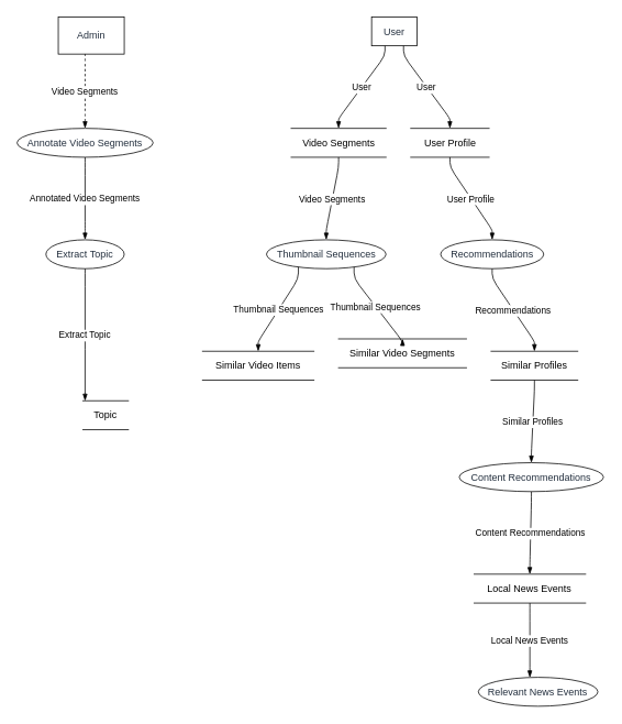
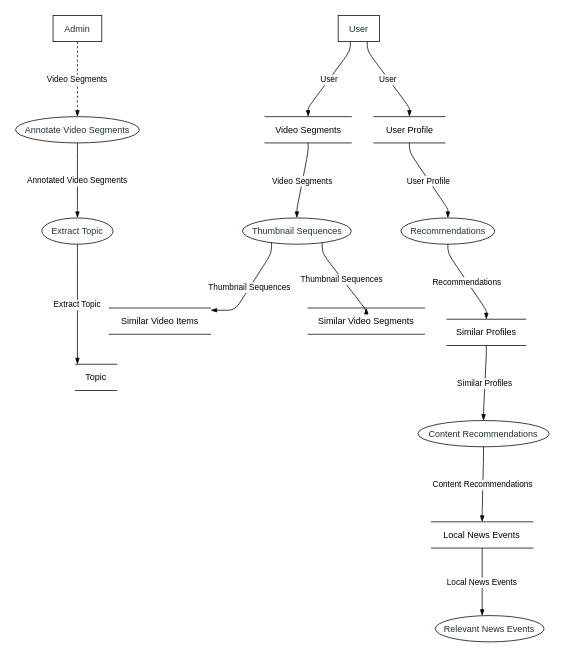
- <mxCell id="7" value="Admin" style="shape=rectangle;whiteSpace=wrap;html=1;fillColor=#ffffff;strokeColor=#000000;align=center;verticalAlign=middle;fontColor=#232F3E;" vertex="1" parent="1"><mxGeometry x="70" y="20" width="80" height="45" as="geometry" /></mxCell>
+ <mxCell id="7" value="Admin" style="shape=rectangle;whiteSpace=wrap;html=1;fillColor=#ffffff;strokeColor=#000000;align=center;verticalAlign=middle;fontColor=#232F3E;" vertex="1" parent="1"><mxGeometry x="70" width="65" height="35" as="geometry" y="20" /></mxCell>
- <mxCell id="5" value="Similar Video Items" style="html=1;dashed=0;whiteSpace=wrap;shape=partialRectangle;right=0;left=0;" vertex="1" parent="1"><mxGeometry x="245" y="425" width="135" height="35" as="geometry" /></mxCell>
+ <mxCell id="5" value="Similar Video Items" style="html=1;dashed=0;whiteSpace=wrap;shape=partialRectangle;right=0;left=0;" vertex="1" parent="1"><mxGeometry x="145" y="410" width="135" height="35" as="geometry" /></mxCell>
